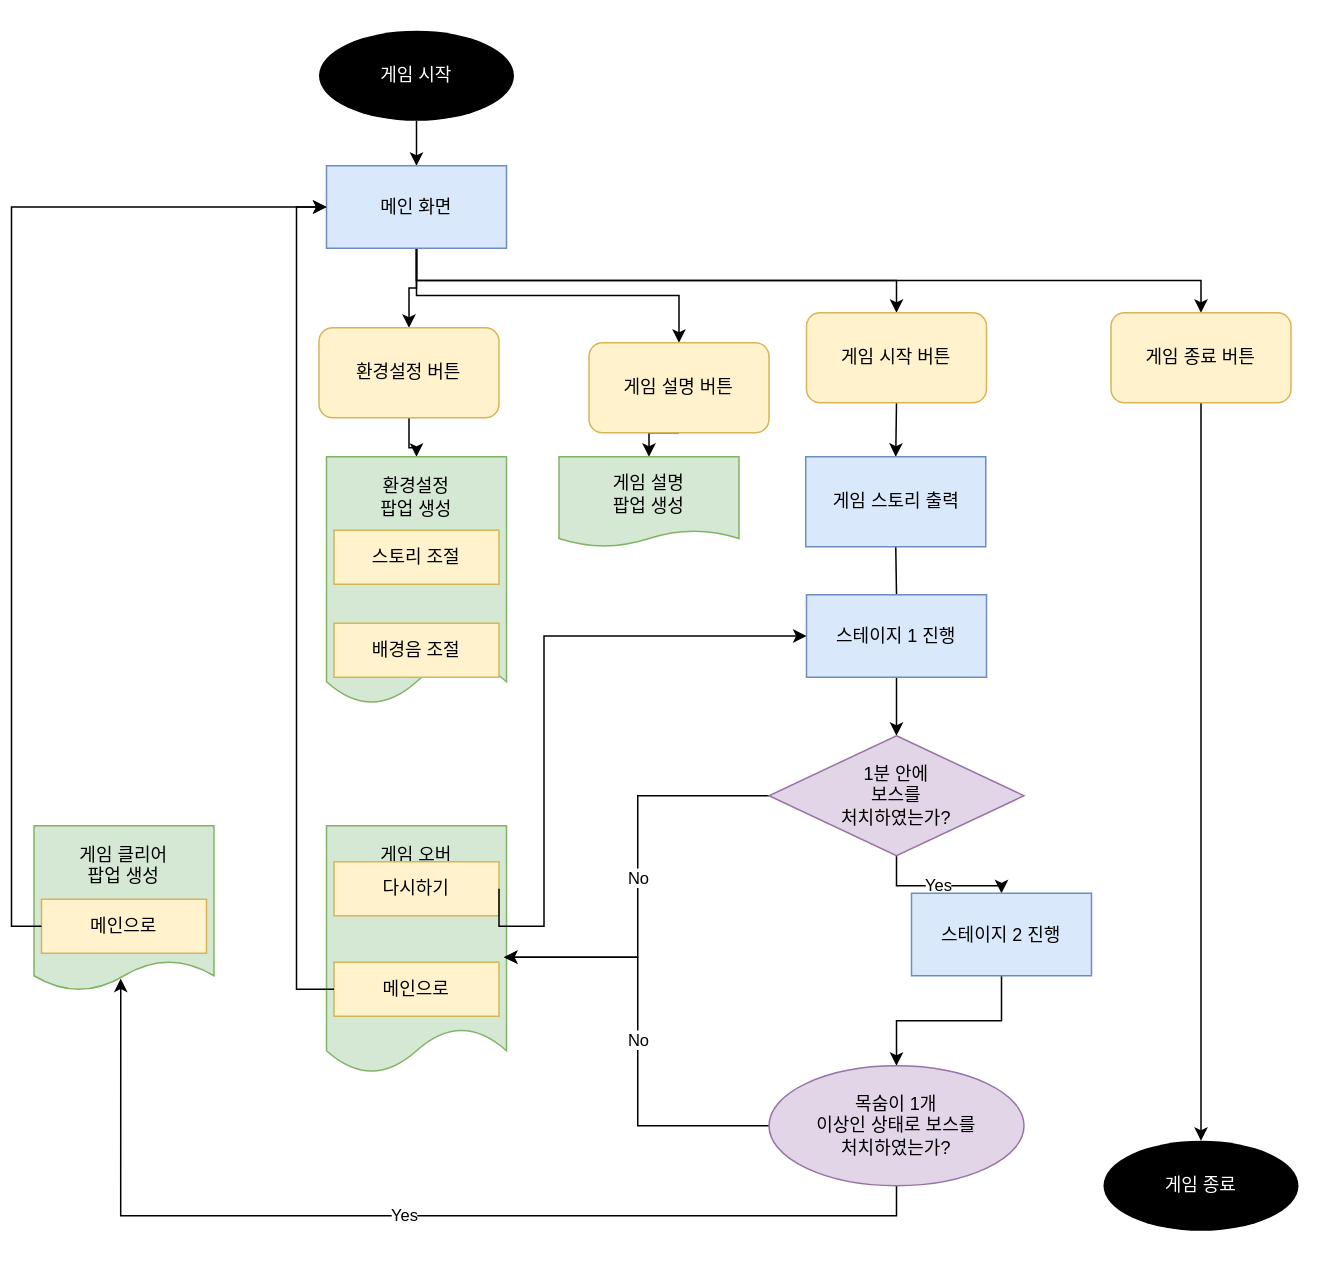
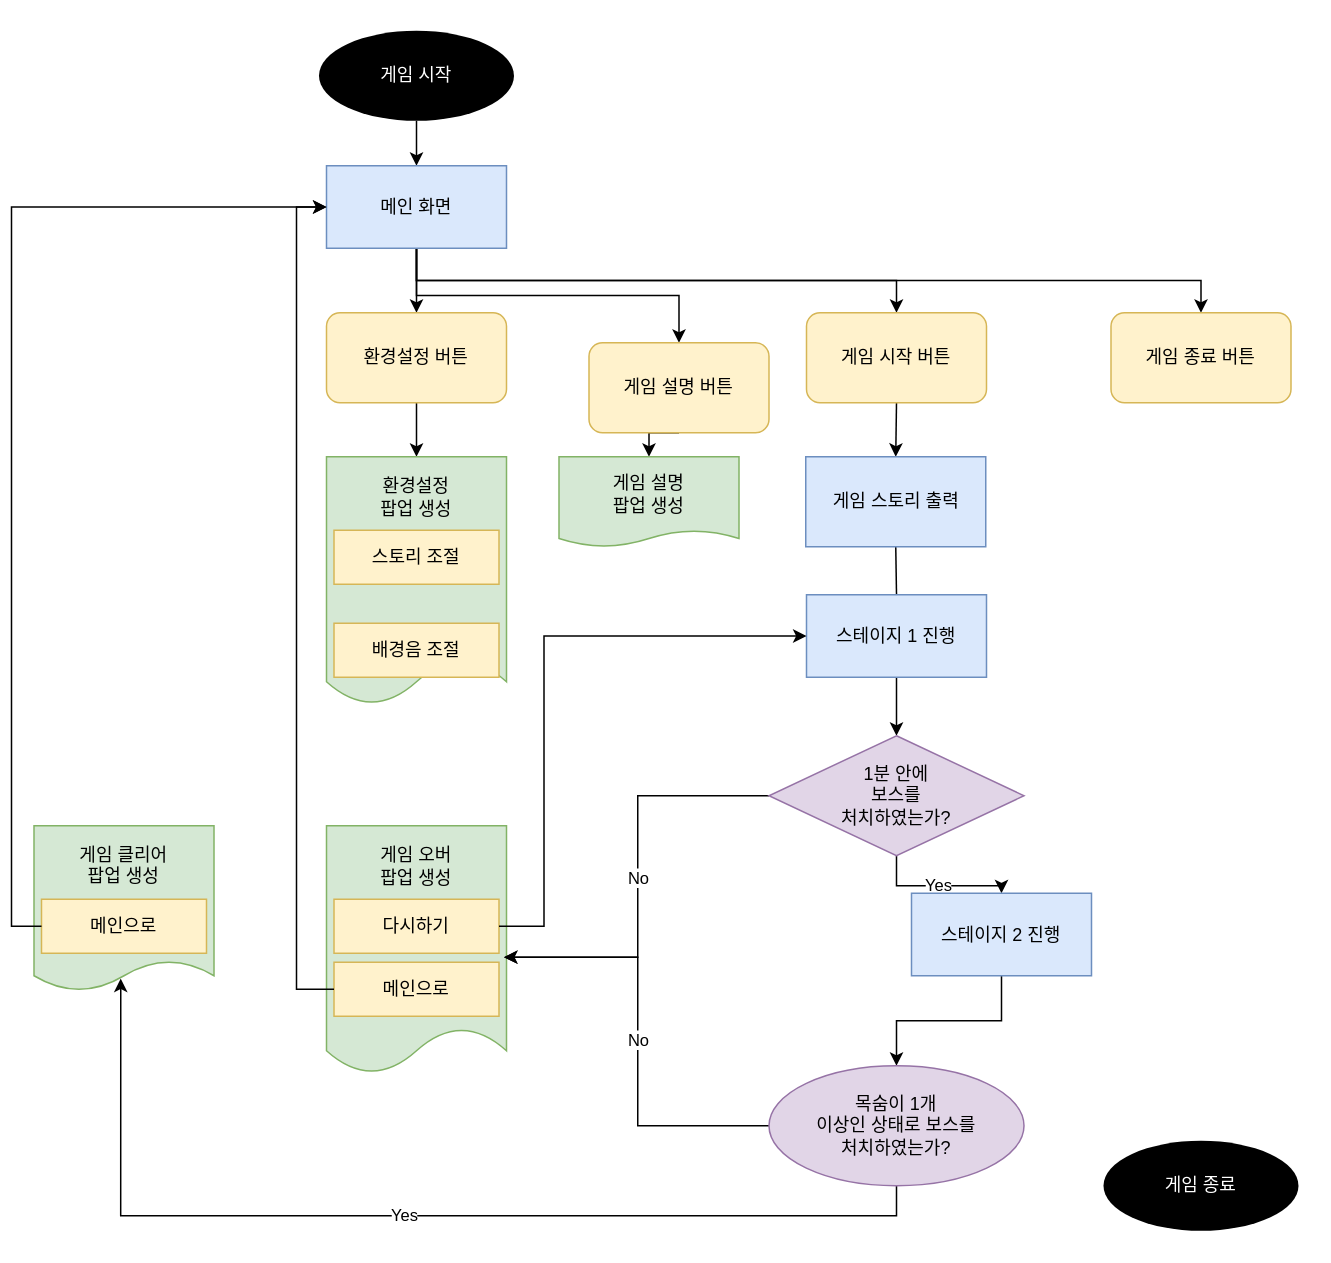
- <mxCell id="10" value="환경설정 버튼" style="rounded=1;whiteSpace=wrap;html=1;fillColor=#fff2cc;strokeColor=#d6b656;" vertex="1" parent="1"><mxGeometry x="210" y="218" width="120" height="60" as="geometry" /></mxCell>
+ <mxCell id="10" value="환경설정 버튼" style="rounded=1;whiteSpace=wrap;html=1;fillColor=#fff2cc;strokeColor=#d6b656;" vertex="1" parent="1"><mxGeometry x="215" y="208" width="120" height="60" as="geometry" /></mxCell>
- <mxCell id="39" style="edgeStyle=orthogonalEdgeStyle;rounded=0;orthogonalLoop=1;jettySize=auto;html=1;exitX=0.5;exitY=1;exitDx=0;exitDy=0;" edge="1" parent="1" source="40" target="41"><mxGeometry relative="1" as="geometry" /></mxCell>
- <mxCell id="21" value="다시하기" style="rounded=0;whiteSpace=wrap;html=1;fillColor=#fff2cc;strokeColor=#d6b656;" vertex="1" parent="19"><mxGeometry x="5" y="24" width="110" height="36" as="geometry" /></mxCell>
+ <mxCell id="21" value="다시하기" style="rounded=0;whiteSpace=wrap;html=1;fillColor=#fff2cc;strokeColor=#d6b656;" vertex="1" parent="19"><mxGeometry x="5" y="49" width="110" height="36" as="geometry" /></mxCell>
